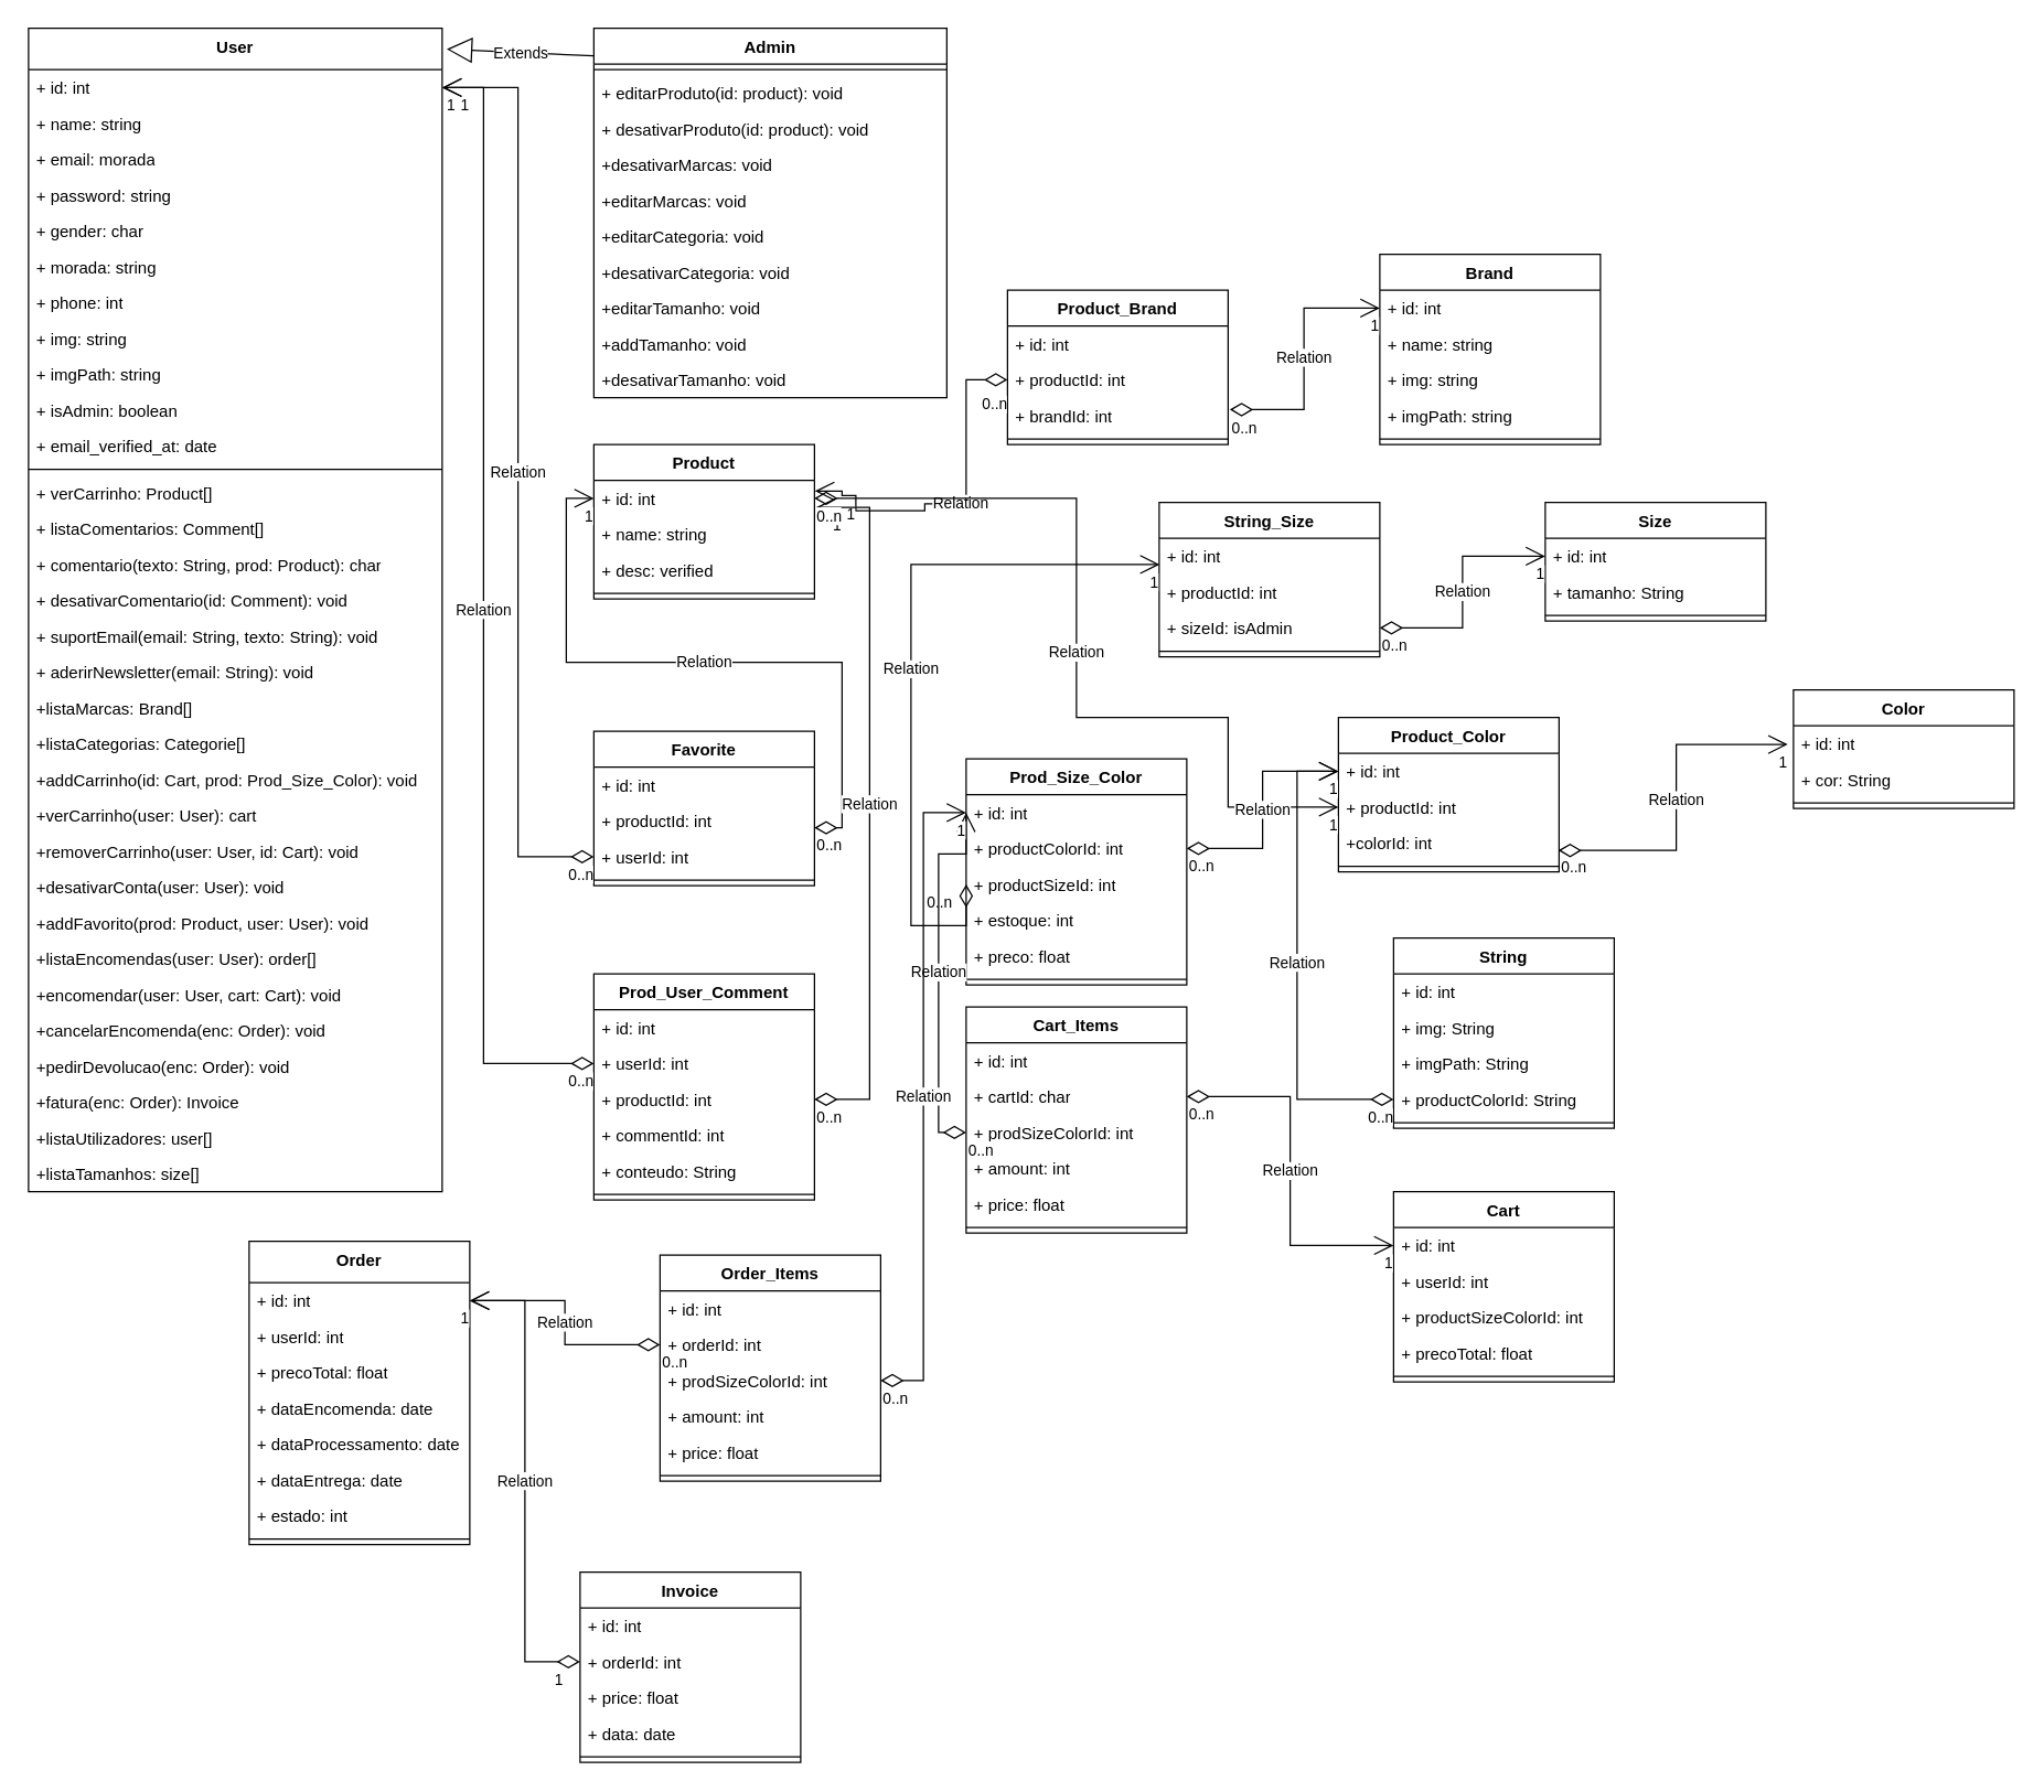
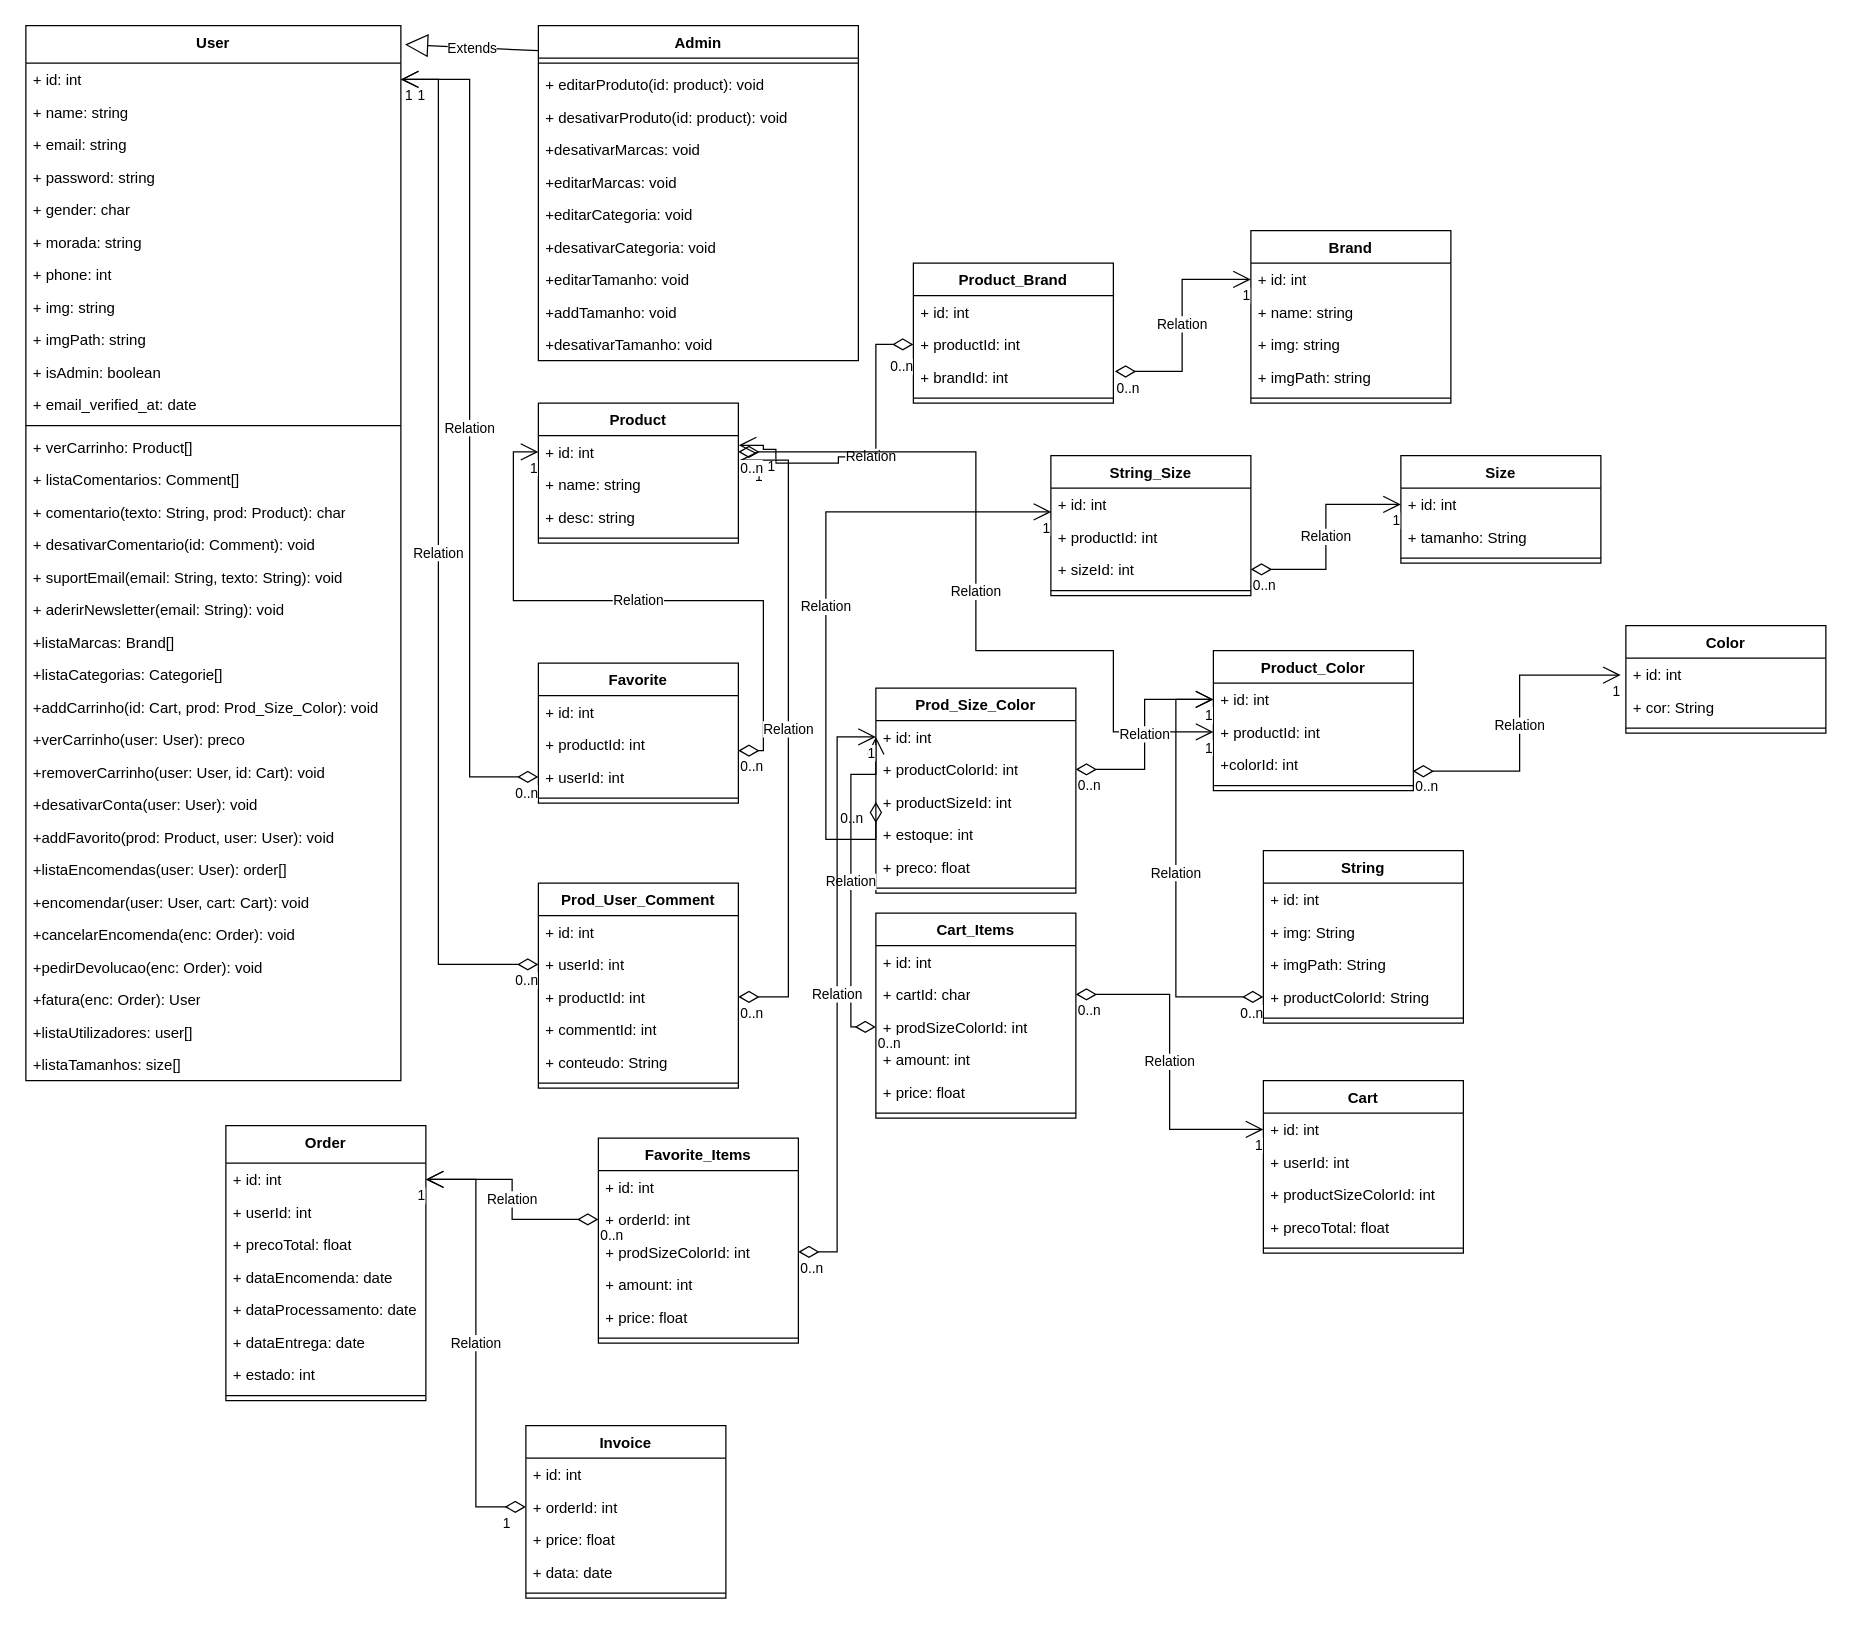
- <mxCell id="5" value="+&amp;nbsp;email&lt;span style=&quot;background-color: initial;&quot;&gt;: morada&lt;/span&gt;" style="text;strokeColor=none;fillColor=none;align=left;verticalAlign=top;spacingLeft=4;spacingRight=4;overflow=hidden;rotatable=0;points=[[0,0.5],[1,0.5]];portConstraint=eastwest;whiteSpace=wrap;html=1;" parent="2" vertex="1"><mxGeometry y="82" width="300" height="26" as="geometry" /></mxCell>
+ <mxCell id="5" value="+&amp;nbsp;email&lt;span style=&quot;background-color: initial;&quot;&gt;: string&lt;/span&gt;" style="text;strokeColor=none;fillColor=none;align=left;verticalAlign=top;spacingLeft=4;spacingRight=4;overflow=hidden;rotatable=0;points=[[0,0.5],[1,0.5]];portConstraint=eastwest;whiteSpace=wrap;html=1;" parent="2" vertex="1"><mxGeometry y="82" width="300" height="26" as="geometry" /></mxCell>
- <mxCell id="50" value="+ desc: verified" style="text;strokeColor=none;fillColor=none;align=left;verticalAlign=top;spacingLeft=4;spacingRight=4;overflow=hidden;rotatable=0;points=[[0,0.5],[1,0.5]];portConstraint=eastwest;whiteSpace=wrap;html=1;" parent="47" vertex="1"><mxGeometry y="78" width="160" height="26" as="geometry" /></mxCell>
+ <mxCell id="50" value="+ desc: string" style="text;strokeColor=none;fillColor=none;align=left;verticalAlign=top;spacingLeft=4;spacingRight=4;overflow=hidden;rotatable=0;points=[[0,0.5],[1,0.5]];portConstraint=eastwest;whiteSpace=wrap;html=1;" parent="47" vertex="1"><mxGeometry y="78" width="160" height="26" as="geometry" /></mxCell>
- <mxCell id="76" value="+ sizeId: isAdmin" style="text;strokeColor=none;fillColor=none;align=left;verticalAlign=top;spacingLeft=4;spacingRight=4;overflow=hidden;rotatable=0;points=[[0,0.5],[1,0.5]];portConstraint=eastwest;whiteSpace=wrap;html=1;" parent="73" vertex="1"><mxGeometry y="78" width="160" height="26" as="geometry" /></mxCell>
+ <mxCell id="76" value="+ sizeId: int" style="text;strokeColor=none;fillColor=none;align=left;verticalAlign=top;spacingLeft=4;spacingRight=4;overflow=hidden;rotatable=0;points=[[0,0.5],[1,0.5]];portConstraint=eastwest;whiteSpace=wrap;html=1;" parent="73" vertex="1"><mxGeometry y="78" width="160" height="26" as="geometry" /></mxCell>
- <mxCell id="24" value="+verCarrinho(user: User): cart" style="text;strokeColor=none;fillColor=none;align=left;verticalAlign=top;spacingLeft=4;spacingRight=4;overflow=hidden;rotatable=0;points=[[0,0.5],[1,0.5]];portConstraint=eastwest;whiteSpace=wrap;html=1;" parent="2" vertex="1"><mxGeometry y="558" width="300" height="26" as="geometry" /></mxCell>
+ <mxCell id="24" value="+verCarrinho(user: User): preco" style="text;strokeColor=none;fillColor=none;align=left;verticalAlign=top;spacingLeft=4;spacingRight=4;overflow=hidden;rotatable=0;points=[[0,0.5],[1,0.5]];portConstraint=eastwest;whiteSpace=wrap;html=1;" parent="2" vertex="1"><mxGeometry y="558" width="300" height="26" as="geometry" /></mxCell>
- <mxCell id="32" value="+fatura(enc: Order): Invoice" style="text;strokeColor=none;fillColor=none;align=left;verticalAlign=top;spacingLeft=4;spacingRight=4;overflow=hidden;rotatable=0;points=[[0,0.5],[1,0.5]];portConstraint=eastwest;whiteSpace=wrap;html=1;" parent="2" vertex="1"><mxGeometry y="766" width="300" height="26" as="geometry" /></mxCell>
+ <mxCell id="32" value="+fatura(enc: Order): User" style="text;strokeColor=none;fillColor=none;align=left;verticalAlign=top;spacingLeft=4;spacingRight=4;overflow=hidden;rotatable=0;points=[[0,0.5],[1,0.5]];portConstraint=eastwest;whiteSpace=wrap;html=1;" parent="2" vertex="1"><mxGeometry y="766" width="300" height="26" as="geometry" /></mxCell>
- <mxCell id="176" value="Order_Items" style="swimlane;fontStyle=1;align=center;verticalAlign=top;childLayout=stackLayout;horizontal=1;startSize=26;horizontalStack=0;resizeParent=1;resizeParentMax=0;resizeLast=0;collapsible=1;marginBottom=0;whiteSpace=wrap;html=1;" parent="1" vertex="1"><mxGeometry x="478" y="910" width="160" height="164" as="geometry" /></mxCell>
+ <mxCell id="176" value="Favorite_Items" style="swimlane;fontStyle=1;align=center;verticalAlign=top;childLayout=stackLayout;horizontal=1;startSize=26;horizontalStack=0;resizeParent=1;resizeParentMax=0;resizeLast=0;collapsible=1;marginBottom=0;whiteSpace=wrap;html=1;" parent="1" vertex="1"><mxGeometry x="478" y="910" width="160" height="164" as="geometry" /></mxCell>
